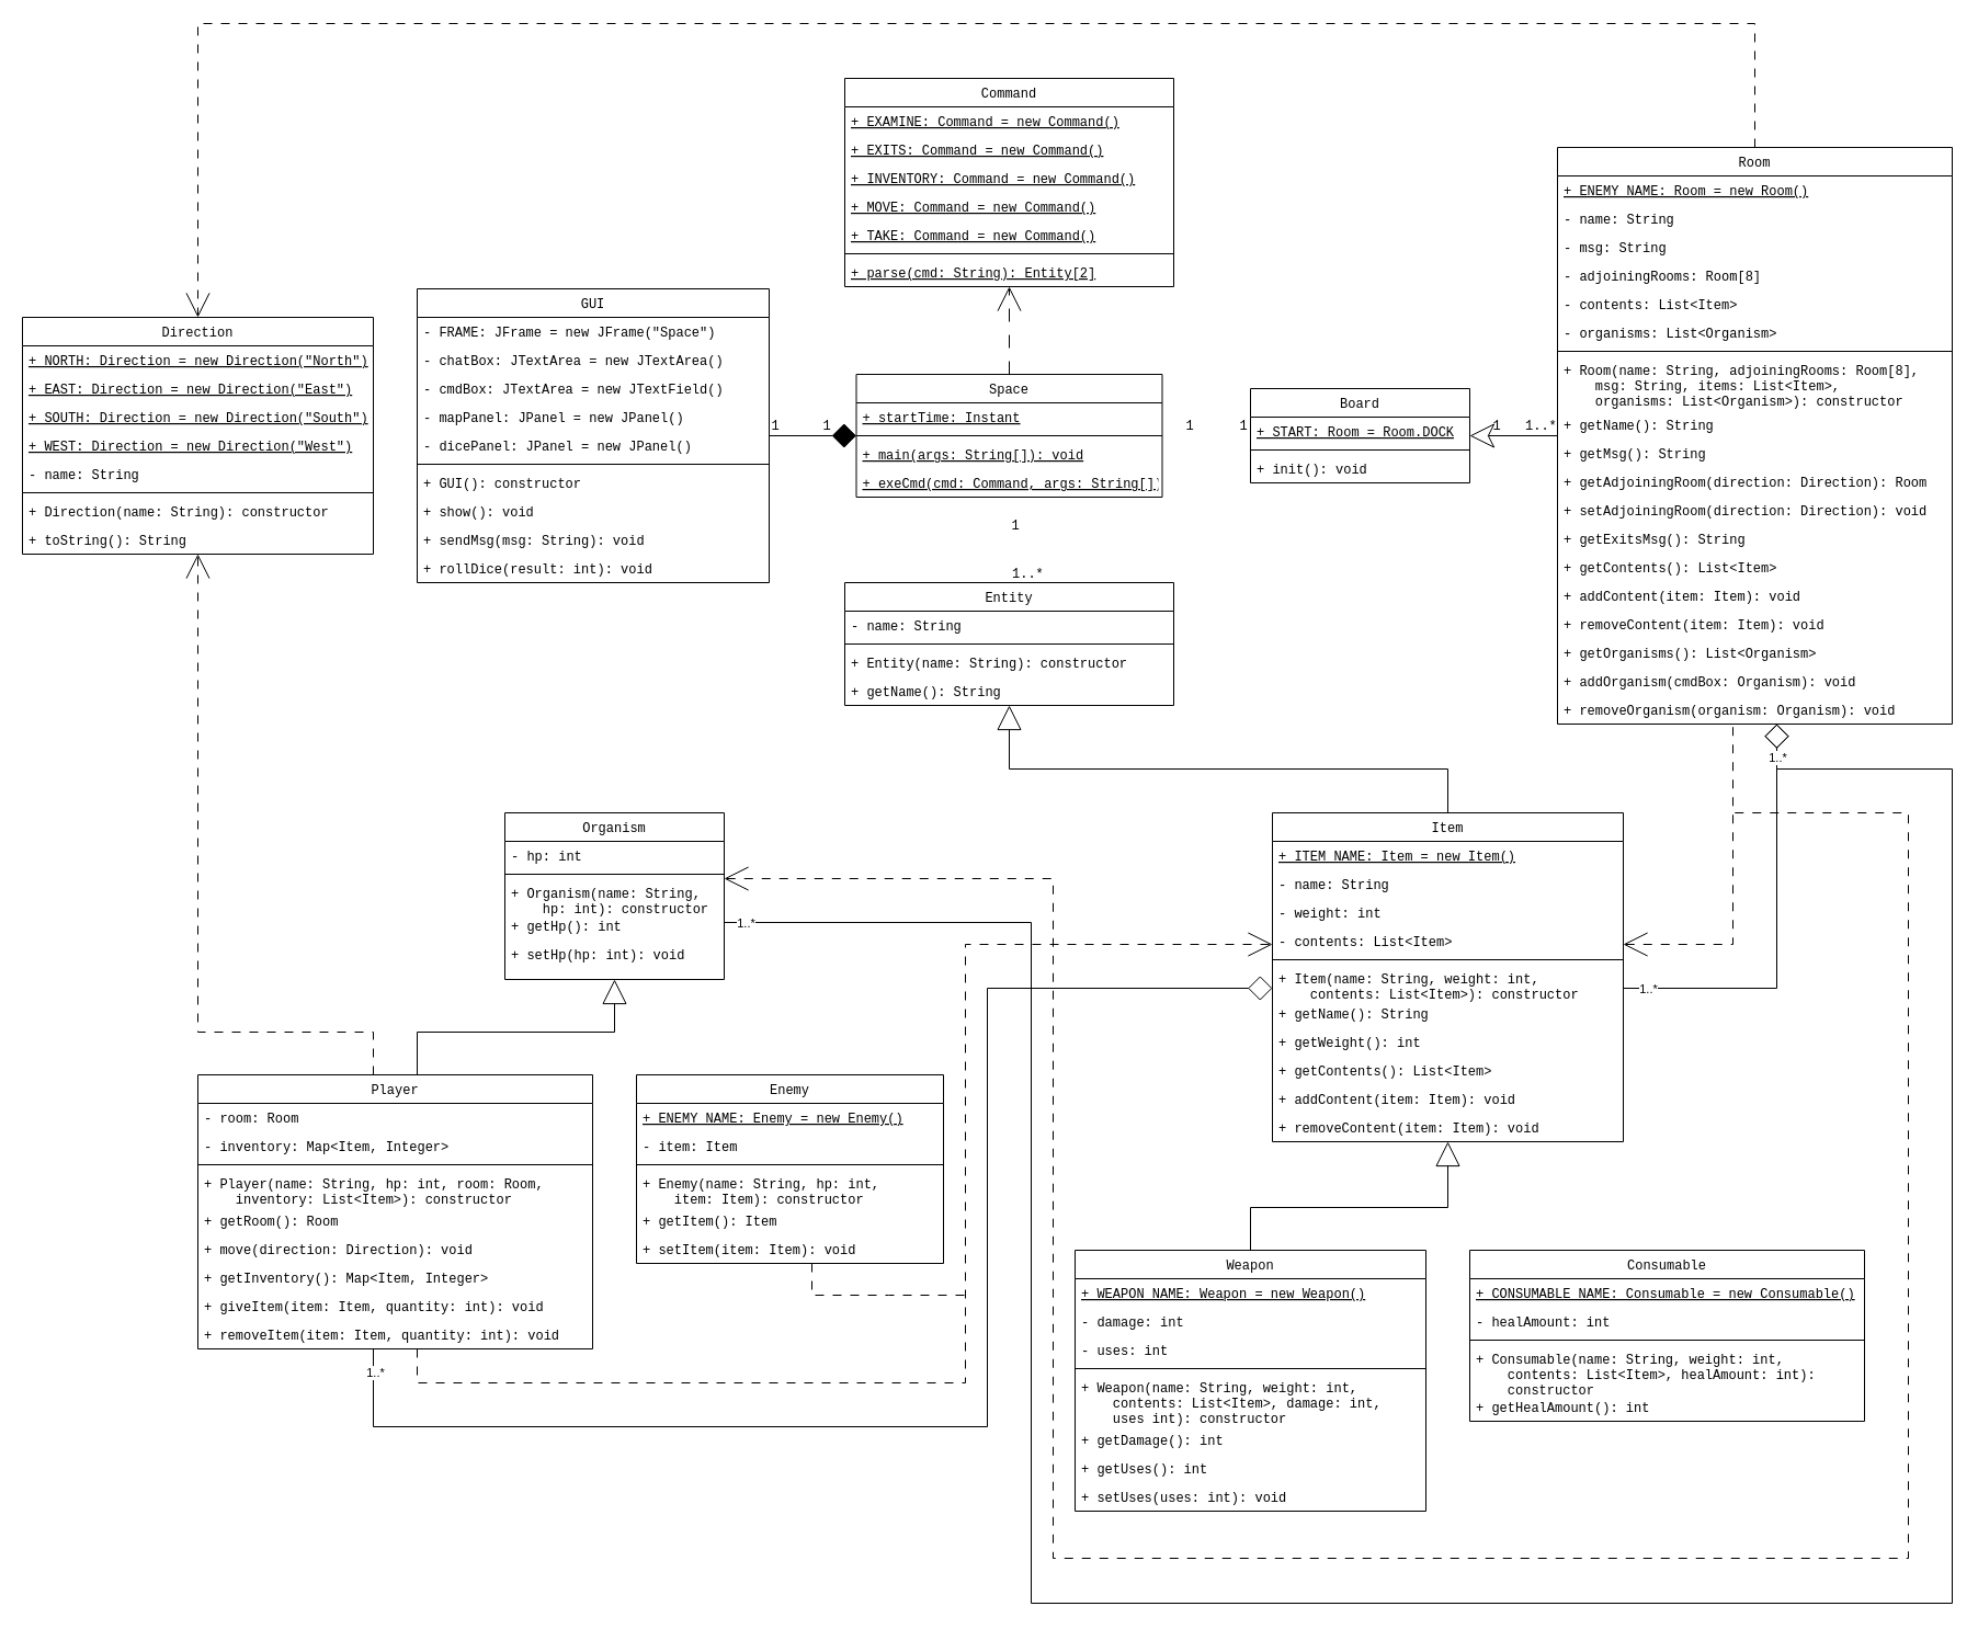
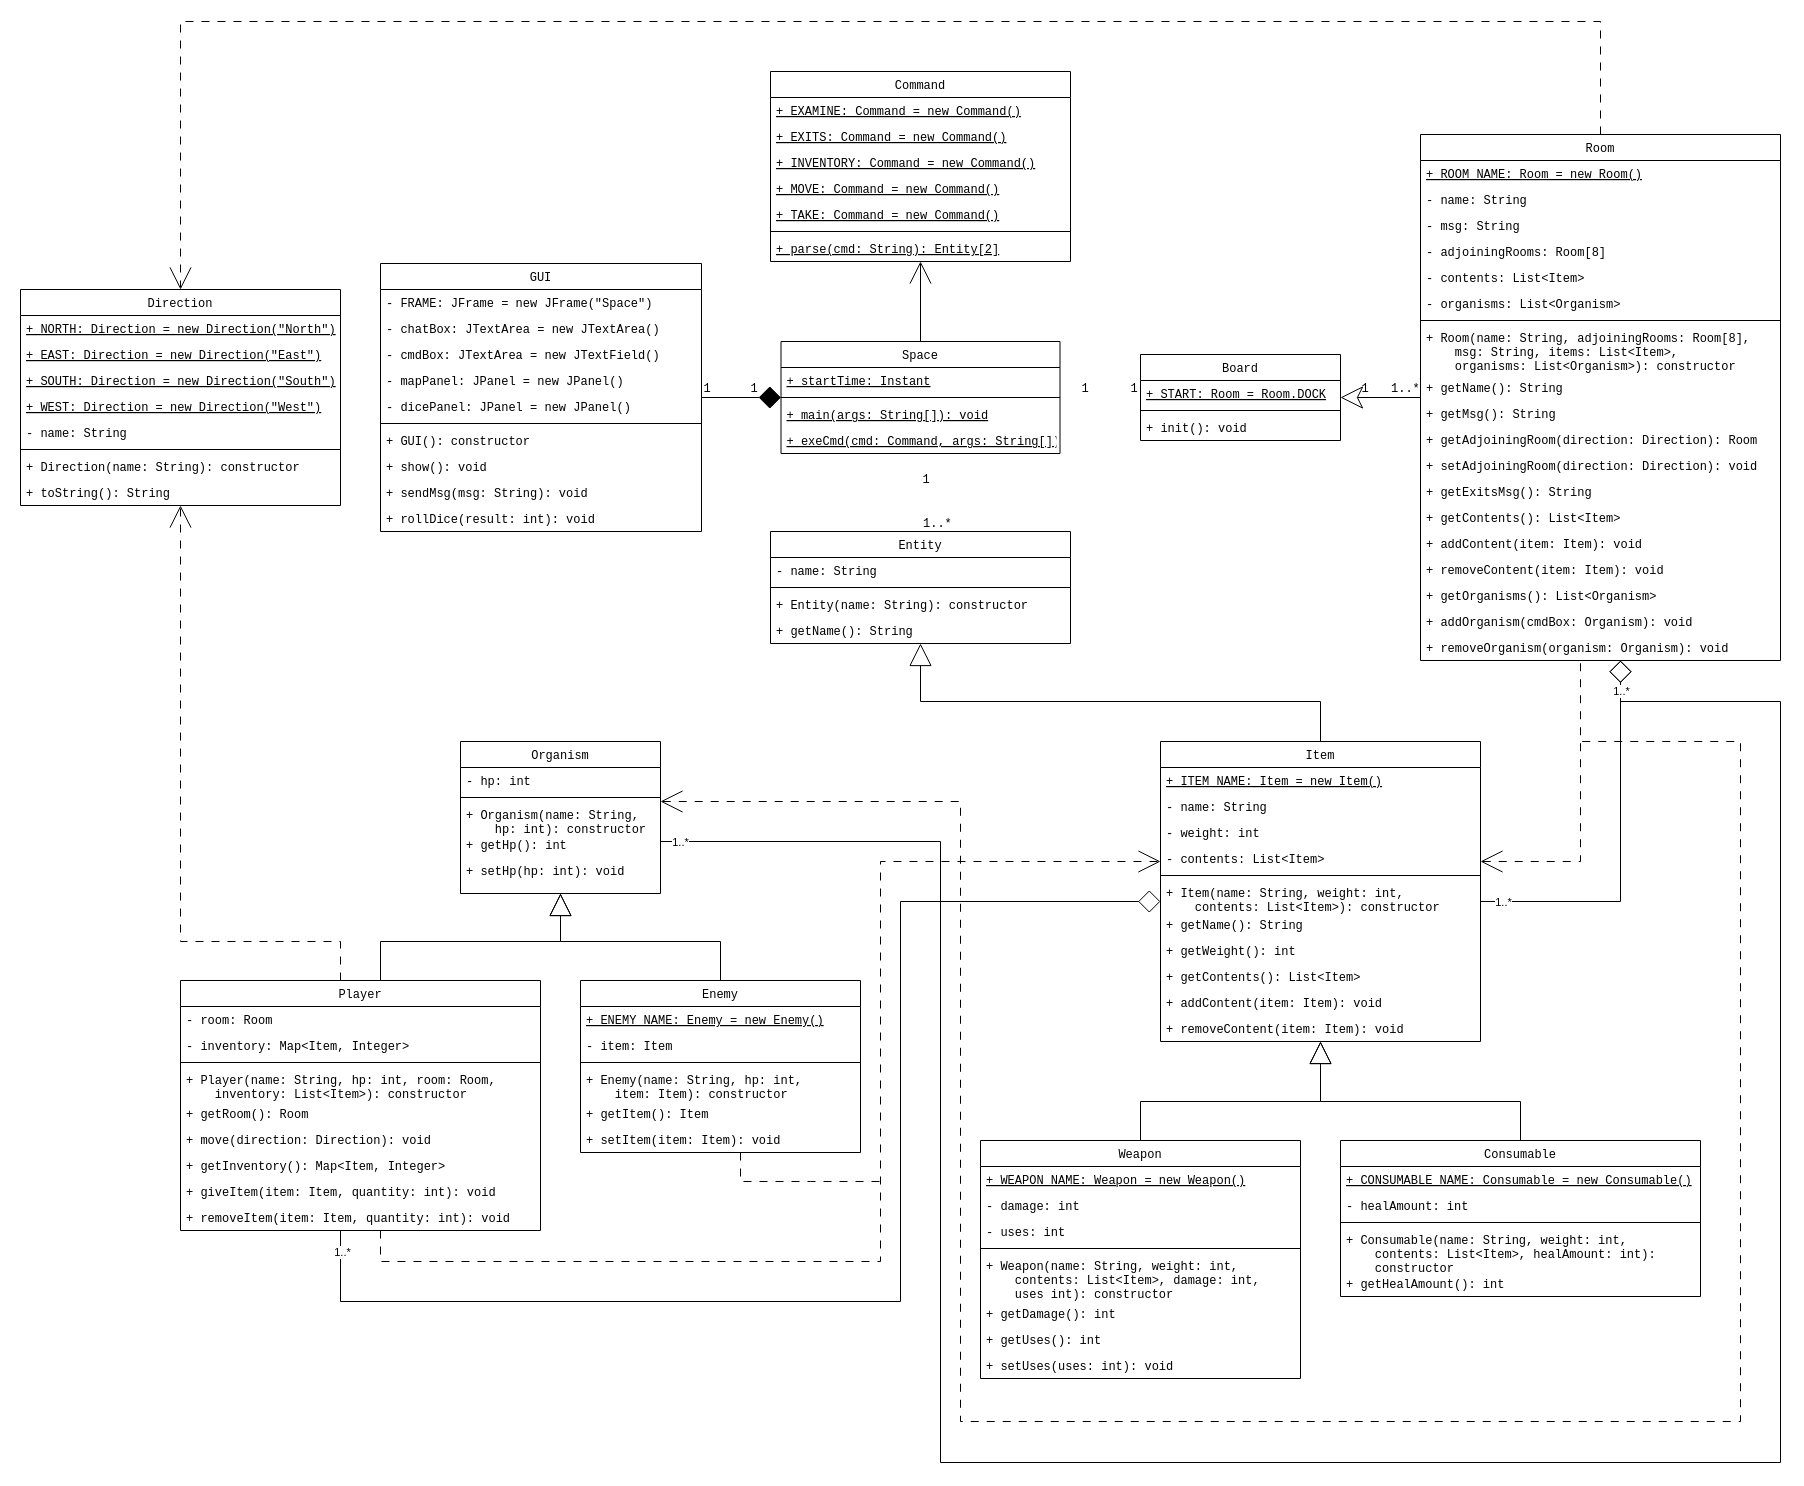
- <mxCell id="5" value="+ ENEMY_NAME: Room = new Room()" style="text;align=left;verticalAlign=top;spacingLeft=4;spacingRight=4;overflow=hidden;rotatable=0;points=[[0,0.5],[1,0.5]];portConstraint=eastwest;fontStyle=4;fontFamily=Courier New;" parent="4" vertex="1"><mxGeometry y="26" width="360" height="26" as="geometry" /></mxCell>
+ <mxCell id="5" value="+ ROOM_NAME: Room = new Room()" style="text;align=left;verticalAlign=top;spacingLeft=4;spacingRight=4;overflow=hidden;rotatable=0;points=[[0,0.5],[1,0.5]];portConstraint=eastwest;fontStyle=4;fontFamily=Courier New;" parent="4" vertex="1"><mxGeometry y="26" width="360" height="26" as="geometry" /></mxCell>
- <mxCell id="117" style="edgeStyle=orthogonalEdgeStyle;rounded=0;orthogonalLoop=1;jettySize=auto;html=1;endArrow=open;endFill=0;dashed=1;dashPattern=12 12;endSize=20;startSize=20;fontFamily=Courier New;" parent="1" source="118" target="109" edge="1"><mxGeometry relative="1" as="geometry"><mxPoint x="880" y="142" as="targetPoint" /></mxGeometry></mxCell>
+ <mxCell id="117" style="edgeStyle=orthogonalEdgeStyle;rounded=0;orthogonalLoop=1;jettySize=auto;html=1;endArrow=open;endFill=0;dashed=0;dashPattern=12 12;endSize=20;startSize=20;fontFamily=Courier New;" parent="1" source="118" target="109" edge="1"><mxGeometry relative="1" as="geometry"><mxPoint x="880" y="142" as="targetPoint" /></mxGeometry></mxCell>
+ <mxCell id="132" style="edgeStyle=orthogonalEdgeStyle;rounded=0;orthogonalLoop=1;jettySize=auto;html=1;entryX=0.5;entryY=0;entryDx=0;entryDy=0;startArrow=block;startFill=0;endArrow=none;endFill=0;endSize=20;startSize=20;fontFamily=Courier New;" parent="1" source="134" target="98" edge="1"><mxGeometry relative="1" as="geometry"><Array as="points"><mxPoint x="560" y="940" /><mxPoint x="720" y="940" /></Array></mxGeometry></mxCell>
+ <mxCell id="90" style="edgeStyle=orthogonalEdgeStyle;rounded=0;orthogonalLoop=1;jettySize=auto;html=1;exitX=0.5;exitY=0;exitDx=0;exitDy=0;endArrow=block;endFill=0;endSize=20;fontFamily=Courier New;" parent="1" source="91" target="68" edge="1"><mxGeometry relative="1" as="geometry"><mxPoint x="1856" y="1130" as="sourcePoint" /><Array as="points"><mxPoint x="1520" y="1100" /><mxPoint x="1320" y="1100" /></Array><mxPoint x="1500" y="1070" as="targetPoint" /></mxGeometry></mxCell>
